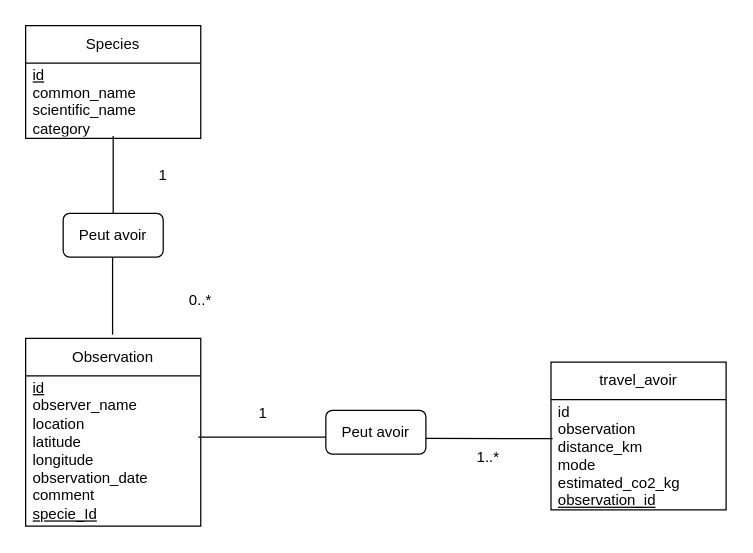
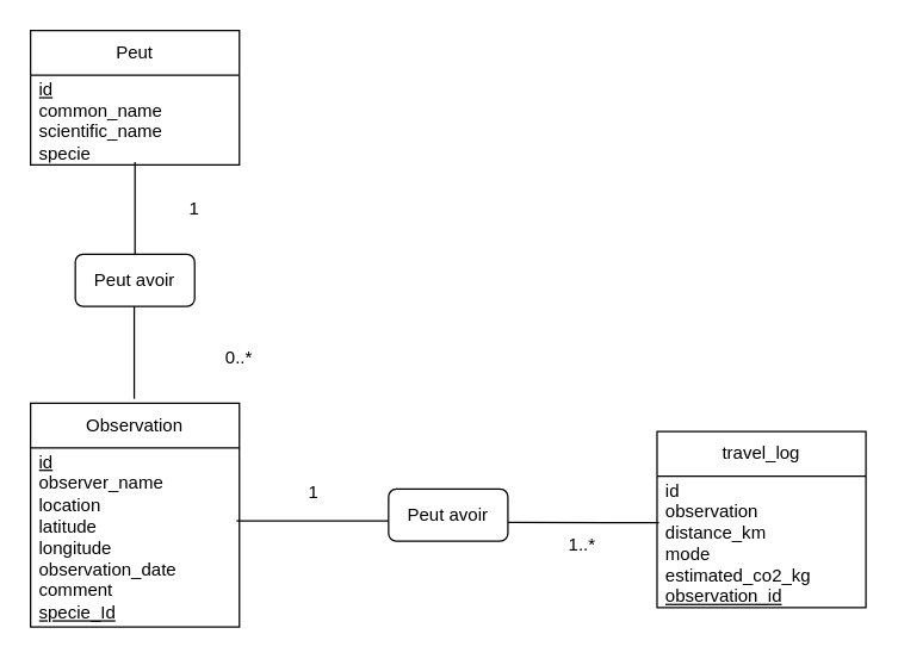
- <mxCell id="2" value="Species" style="swimlane;fontStyle=0;childLayout=stackLayout;horizontal=1;startSize=30;horizontalStack=0;resizeParent=1;resizeParentMax=0;resizeLast=0;collapsible=1;marginBottom=0;whiteSpace=wrap;html=1;" vertex="1" parent="1"><mxGeometry x="20" y="20" width="140" height="90" as="geometry"><mxRectangle x="160" y="110" width="78" height="30" as="alternateBounds" /></mxGeometry></mxCell>
+ <mxCell id="2" value="Peut" style="swimlane;fontStyle=0;childLayout=stackLayout;horizontal=1;startSize=30;horizontalStack=0;resizeParent=1;resizeParentMax=0;resizeLast=0;collapsible=1;marginBottom=0;whiteSpace=wrap;html=1;" vertex="1" parent="1"><mxGeometry x="20" y="20" width="140" height="90" as="geometry"><mxRectangle x="160" y="110" width="78" height="30" as="alternateBounds" /></mxGeometry></mxCell>
- <mxCell id="3" value="&lt;div&gt;&lt;u&gt;id&lt;/u&gt;&lt;/div&gt;&lt;div&gt;common_name&lt;/div&gt;&lt;div&gt;scientific_name&lt;/div&gt;&lt;div&gt;category&lt;/div&gt;" style="text;strokeColor=none;fillColor=none;align=left;verticalAlign=middle;spacingLeft=4;spacingRight=4;overflow=hidden;points=[[0,0.5],[1,0.5]];portConstraint=eastwest;rotatable=0;whiteSpace=wrap;html=1;" vertex="1" parent="2"><mxGeometry y="30" width="140" height="60" as="geometry" /></mxCell>
+ <mxCell id="3" value="&lt;div&gt;&lt;u&gt;id&lt;/u&gt;&lt;/div&gt;&lt;div&gt;common_name&lt;/div&gt;&lt;div&gt;scientific_name&lt;/div&gt;&lt;div&gt;specie&lt;/div&gt;" style="text;strokeColor=none;fillColor=none;align=left;verticalAlign=middle;spacingLeft=4;spacingRight=4;overflow=hidden;points=[[0,0.5],[1,0.5]];portConstraint=eastwest;rotatable=0;whiteSpace=wrap;html=1;" vertex="1" parent="2"><mxGeometry y="30" width="140" height="60" as="geometry" /></mxCell>
- <mxCell id="6" value="travel_avoir" style="swimlane;fontStyle=0;childLayout=stackLayout;horizontal=1;startSize=30;horizontalStack=0;resizeParent=1;resizeParentMax=0;resizeLast=0;collapsible=1;marginBottom=0;whiteSpace=wrap;html=1;" vertex="1" parent="1"><mxGeometry x="440" y="289" width="140" height="118" as="geometry" /></mxCell>
+ <mxCell id="6" value="travel_log" style="swimlane;fontStyle=0;childLayout=stackLayout;horizontal=1;startSize=30;horizontalStack=0;resizeParent=1;resizeParentMax=0;resizeLast=0;collapsible=1;marginBottom=0;whiteSpace=wrap;html=1;" vertex="1" parent="1"><mxGeometry x="440" y="289" width="140" height="118" as="geometry" /></mxCell>
